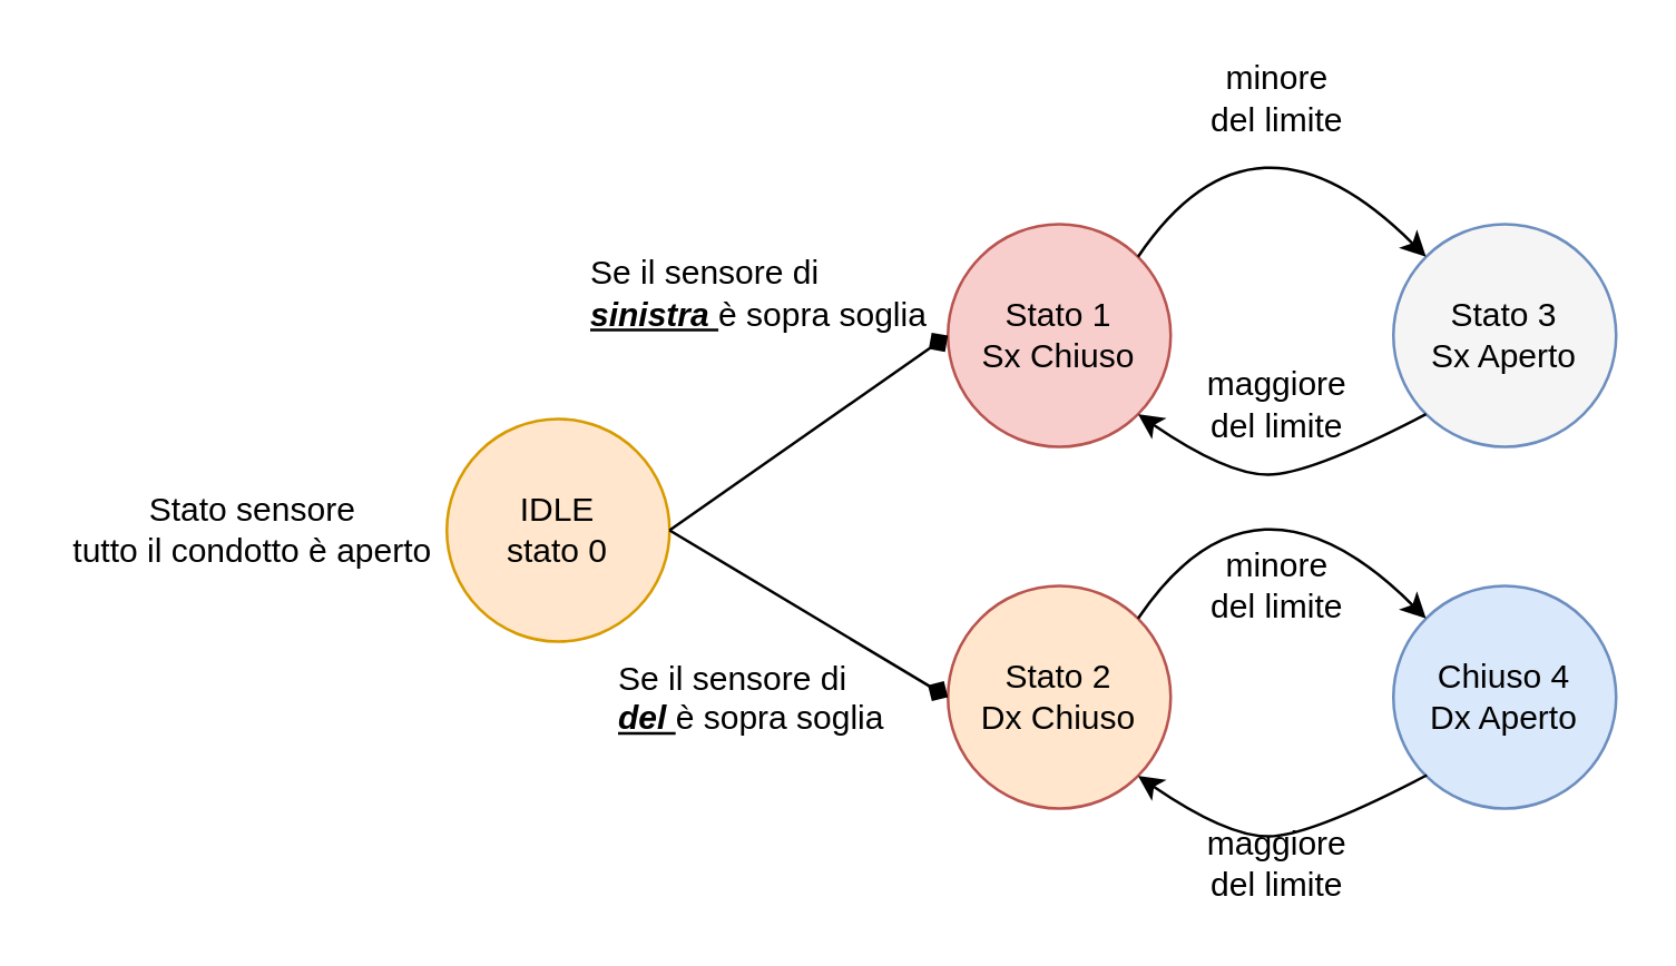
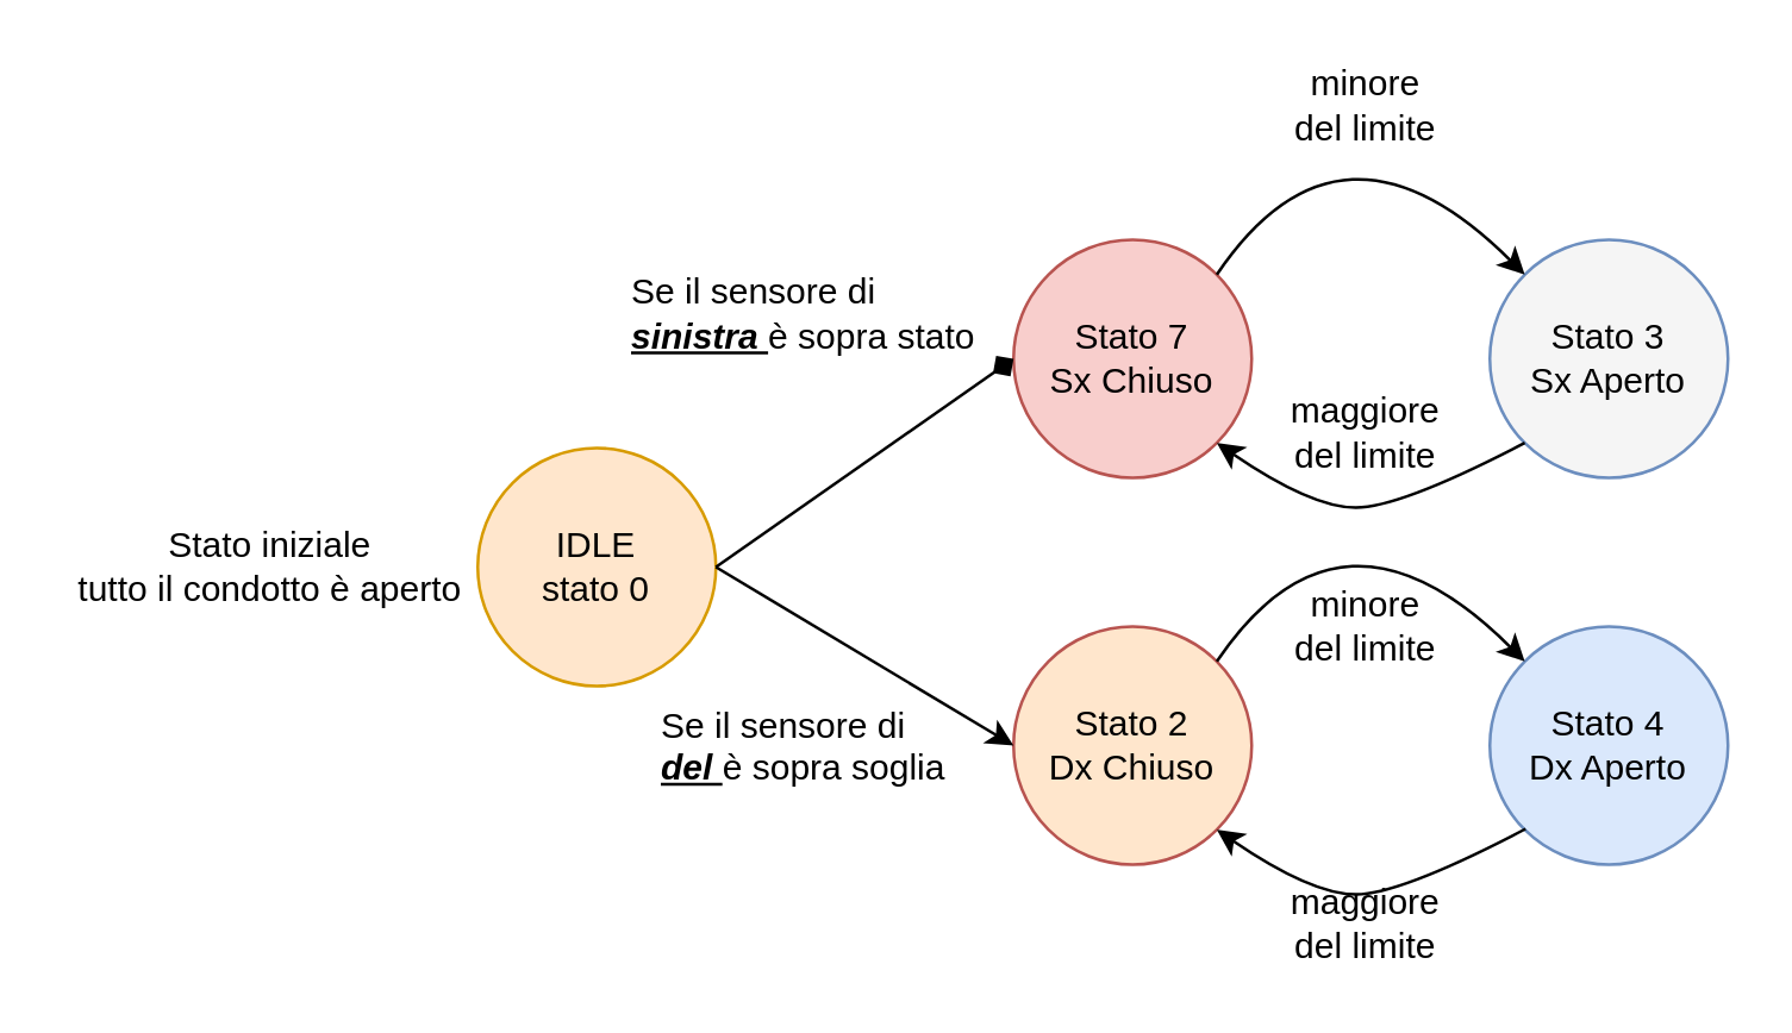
- <mxCell id="9" value="Se il sensore di&amp;nbsp;&lt;br&gt;&lt;b&gt;&lt;i&gt;&lt;u&gt;sinistra &lt;/u&gt;&lt;/i&gt;&lt;/b&gt;è sopra soglia" style="text;html=1;align=left;verticalAlign=middle;resizable=0;points=[];;autosize=1;" parent="1" vertex="1"><mxGeometry x="210" y="90" width="140" height="30" as="geometry" /></mxCell>
+ <mxCell id="9" value="Se il sensore di&amp;nbsp;&lt;br&gt;&lt;b&gt;&lt;i&gt;&lt;u&gt;sinistra &lt;/u&gt;&lt;/i&gt;&lt;/b&gt;è sopra stato" style="text;html=1;align=left;verticalAlign=middle;resizable=0;points=[];;autosize=1;" parent="1" vertex="1"><mxGeometry x="210" y="90" width="140" height="30" as="geometry" /></mxCell>
- <mxCell id="2" value="Stato 1&lt;br&gt;Sx Chiuso" style="ellipse;whiteSpace=wrap;html=1;aspect=fixed;fillColor=#f8cecc;strokeColor=#b85450;" parent="1" vertex="1"><mxGeometry x="340" y="80" width="80" height="80" as="geometry" /></mxCell>
+ <mxCell id="2" value="Stato 7&lt;br&gt;Sx Chiuso" style="ellipse;whiteSpace=wrap;html=1;aspect=fixed;fillColor=#f8cecc;strokeColor=#b85450;" parent="1" vertex="1"><mxGeometry x="340" y="80" width="80" height="80" as="geometry" /></mxCell>
- <mxCell id="15" value="Stato sensore&lt;br&gt;tutto il condotto è aperto" style="text;html=1;align=center;verticalAlign=middle;resizable=0;points=[];;autosize=1;" parent="1" vertex="1"><mxGeometry y="175" width="140" height="30" as="geometry" x="20" /></mxCell>
+ <mxCell id="15" value="Stato iniziale&lt;br&gt;tutto il condotto è aperto" style="text;html=1;align=center;verticalAlign=middle;resizable=0;points=[];;autosize=1;" parent="1" vertex="1"><mxGeometry y="175" width="140" height="30" as="geometry" x="20" /></mxCell>
- <mxCell id="8" value="" style="endArrow=diamond;html=1;exitX=1;exitY=0.5;exitDx=0;exitDy=0;entryX=0;entryY=0.5;entryDx=0;entryDy=0;" parent="1" source="6" target="4" edge="1"><mxGeometry width="50" height="50" relative="1" as="geometry"><mxPoint x="240" y="320" as="sourcePoint" /><mxPoint x="290" y="270" as="targetPoint" /></mxGeometry></mxCell>
+ <mxCell id="8" value="" style="endArrow=classic;html=1;exitX=1;exitY=0.5;exitDx=0;exitDy=0;entryX=0;entryY=0.5;entryDx=0;entryDy=0;" parent="1" source="6" target="4" edge="1"><mxGeometry width="50" height="50" relative="1" as="geometry"><mxPoint x="240" y="320" as="sourcePoint" /><mxPoint x="290" y="270" as="targetPoint" /></mxGeometry></mxCell>
- <mxCell id="5" value="Chiuso 4&lt;br&gt;Dx Aperto" style="ellipse;whiteSpace=wrap;html=1;aspect=fixed;fillColor=#dae8fc;strokeColor=#6c8ebf;" parent="1" vertex="1"><mxGeometry x="500" y="210" width="80" height="80" as="geometry" /></mxCell>
+ <mxCell id="5" value="Stato 4&lt;br&gt;Dx Aperto" style="ellipse;whiteSpace=wrap;html=1;aspect=fixed;fillColor=#dae8fc;strokeColor=#6c8ebf;" parent="1" vertex="1"><mxGeometry x="500" y="210" width="80" height="80" as="geometry" /></mxCell>
